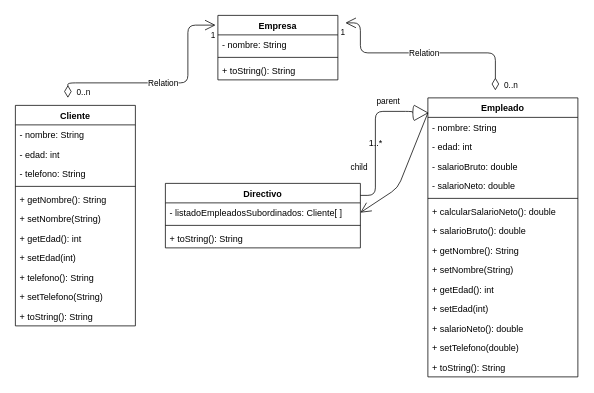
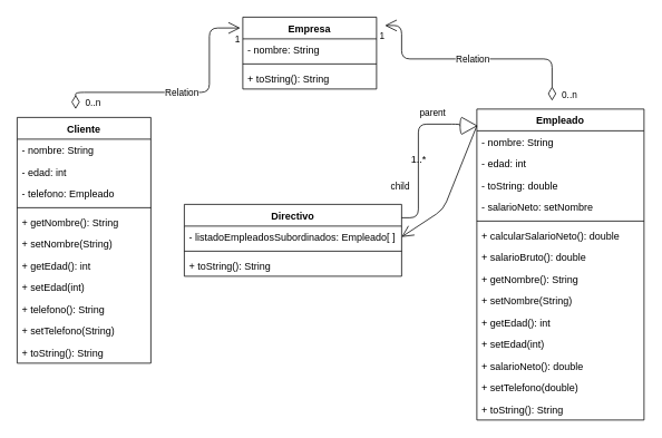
- <mxCell id="21" value="- salarioBruto: double" style="text;strokeColor=none;fillColor=none;align=left;verticalAlign=top;spacingLeft=4;spacingRight=4;overflow=hidden;rotatable=0;points=[[0,0.5],[1,0.5]];portConstraint=eastwest;" parent="18" vertex="1"><mxGeometry y="78" width="200" height="26" as="geometry" /></mxCell>
+ <mxCell id="21" value="- toString: double" style="text;strokeColor=none;fillColor=none;align=left;verticalAlign=top;spacingLeft=4;spacingRight=4;overflow=hidden;rotatable=0;points=[[0,0.5],[1,0.5]];portConstraint=eastwest;" parent="18" vertex="1"><mxGeometry y="78" width="200" height="26" as="geometry" /></mxCell>
- <mxCell id="9" value="- telefono: String" style="text;strokeColor=none;fillColor=none;align=left;verticalAlign=top;spacingLeft=4;spacingRight=4;overflow=hidden;rotatable=0;points=[[0,0.5],[1,0.5]];portConstraint=eastwest;" parent="6" vertex="1"><mxGeometry y="78" width="160" height="26" as="geometry" /></mxCell>
+ <mxCell id="9" value="- telefono: Empleado" style="text;strokeColor=none;fillColor=none;align=left;verticalAlign=top;spacingLeft=4;spacingRight=4;overflow=hidden;rotatable=0;points=[[0,0.5],[1,0.5]];portConstraint=eastwest;" parent="6" vertex="1"><mxGeometry y="78" width="160" height="26" as="geometry" /></mxCell>
- <mxCell id="22" value="- salarioNeto: double" style="text;strokeColor=none;fillColor=none;align=left;verticalAlign=top;spacingLeft=4;spacingRight=4;overflow=hidden;rotatable=0;points=[[0,0.5],[1,0.5]];portConstraint=eastwest;" parent="18" vertex="1"><mxGeometry y="104" width="200" height="26" as="geometry" /></mxCell>
+ <mxCell id="22" value="- salarioNeto: setNombre" style="text;strokeColor=none;fillColor=none;align=left;verticalAlign=top;spacingLeft=4;spacingRight=4;overflow=hidden;rotatable=0;points=[[0,0.5],[1,0.5]];portConstraint=eastwest;" parent="18" vertex="1"><mxGeometry y="104" width="200" height="26" as="geometry" /></mxCell>
- <mxCell id="34" value="- listadoEmpleadosSubordinados: Cliente[ ]" style="text;strokeColor=none;fillColor=none;align=left;verticalAlign=top;spacingLeft=4;spacingRight=4;overflow=hidden;rotatable=0;points=[[0,0.5],[1,0.5]];portConstraint=eastwest;" parent="33" vertex="1"><mxGeometry y="26" width="260" height="26" as="geometry" /></mxCell>
+ <mxCell id="34" value="- listadoEmpleadosSubordinados: Empleado[ ]" style="text;strokeColor=none;fillColor=none;align=left;verticalAlign=top;spacingLeft=4;spacingRight=4;overflow=hidden;rotatable=0;points=[[0,0.5],[1,0.5]];portConstraint=eastwest;" parent="33" vertex="1"><mxGeometry y="26" width="260" height="26" as="geometry" /></mxCell>
